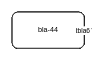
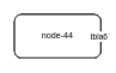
- <mxCell id="13" value="bla-44" parent="1" style="rounded=1;whiteSpace=wrap;html=1;" vertex="1"><mxGeometry as="geometry" height="60" width="120" x="20" y="20" /></mxCell>
+ <mxCell id="13" value="node-44" parent="1" style="rounded=1;whiteSpace=wrap;html=1;" vertex="1"><mxGeometry as="geometry" height="60" width="120" x="20" y="20" /></mxCell>
